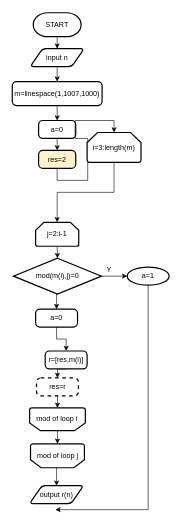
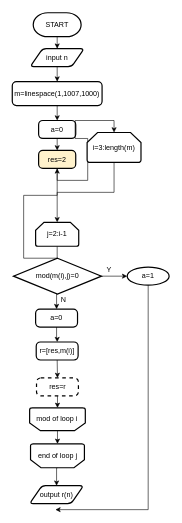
- <mxCell id="14" style="edgeStyle=orthogonalEdgeStyle;rounded=0;orthogonalLoop=1;jettySize=auto;html=1;exitX=0.5;exitY=1;exitDx=0;exitDy=0;exitPerimeter=0;entryX=0.5;entryY=0;entryDx=0;entryDy=0;entryPerimeter=0;" edge="1" parent="1" source="15" target="18"><mxGeometry relative="1" as="geometry" /></mxCell>
+ <mxCell id="14" style="edgeStyle=orthogonalEdgeStyle;rounded=0;orthogonalLoop=1;jettySize=auto;html=1;exitX=0.5;exitY=1;exitDx=0;exitDy=0;exitPerimeter=0;" edge="1" parent="1" source="15" target="11"><mxGeometry relative="1" as="geometry" /></mxCell>
+ <mxCell id="24" value="N" style="text;html=1;strokeColor=none;fillColor=none;align=center;verticalAlign=middle;whiteSpace=wrap;rounded=0;" vertex="1" parent="1"><mxGeometry x="86" y="490" width="40" height="20" as="geometry" /></mxCell>
- <mxCell id="26" value="r=[res,m(i)]" style="rounded=1;whiteSpace=wrap;html=1;absoluteArcSize=1;arcSize=14;strokeWidth=2;" vertex="1" parent="1"><mxGeometry x="75" y="585" width="70" height="30" as="geometry" /></mxCell>
+ <mxCell id="26" value="r=[res,m(i)]" style="rounded=1;whiteSpace=wrap;html=1;absoluteArcSize=1;arcSize=14;strokeWidth=2;" vertex="1" parent="1"><mxGeometry x="60" y="570" width="70" height="30" as="geometry" /></mxCell>
- <mxCell id="34" value="&lt;span style=&quot;background-color: rgb(255 , 255 , 255)&quot;&gt;mod of loop j&lt;/span&gt;" style="text;html=1;strokeColor=none;fillColor=none;align=center;verticalAlign=middle;whiteSpace=wrap;rounded=0;" vertex="1" parent="1"><mxGeometry x="55.5" y="750" width="80" height="20" as="geometry" /></mxCell>
+ <mxCell id="34" value="&lt;span style=&quot;background-color: rgb(255 , 255 , 255)&quot;&gt;end of loop j&lt;/span&gt;" style="text;html=1;strokeColor=none;fillColor=none;align=center;verticalAlign=middle;whiteSpace=wrap;rounded=0;" vertex="1" parent="1"><mxGeometry x="55.5" y="750" width="80" height="20" as="geometry" /></mxCell>
